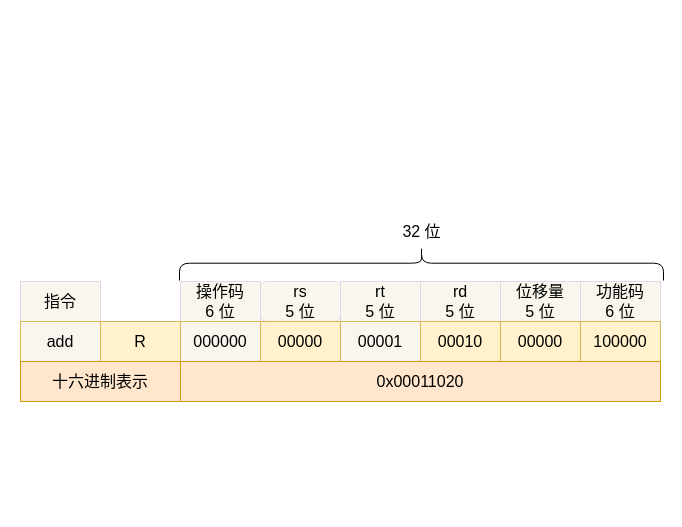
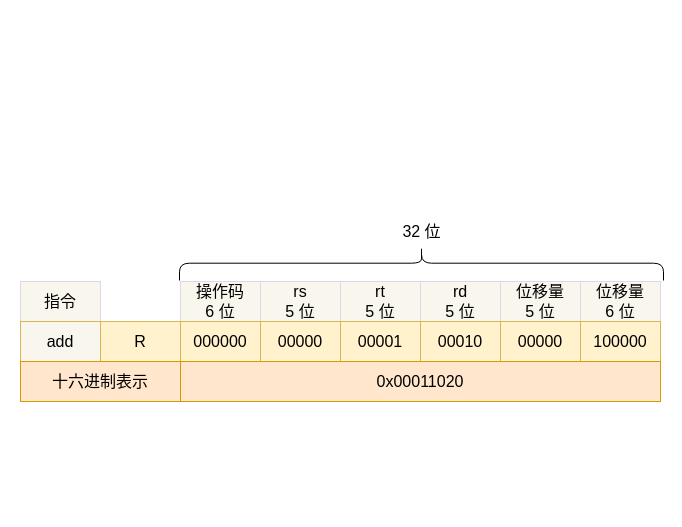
- <mxCell id="3" value="rs&lt;br&gt;5 位" style="whiteSpace=wrap;html=1;fontSize=16;fillColor=#f9f7ed;strokeColor=#E1D5E7;rounded=1;" vertex="1" parent="1"><mxGeometry x="260" y="281" width="80" height="40" as="geometry" /></mxCell>
+ <mxCell id="3" value="rs&lt;br&gt;5 位" style="rounded=0;whiteSpace=wrap;html=1;fontSize=16;fillColor=#f9f7ed;strokeColor=#E1D5E7;" vertex="1" parent="1"><mxGeometry x="260" y="281" width="80" height="40" as="geometry" /></mxCell>
- <mxCell id="7" value="功能码&lt;br&gt;6 位" style="rounded=0;whiteSpace=wrap;html=1;fontSize=16;fillColor=#f9f7ed;strokeColor=#E1D5E7;" vertex="1" parent="1"><mxGeometry x="580" y="281" width="80" height="40" as="geometry" /></mxCell>
+ <mxCell id="7" value="位移量&lt;br&gt;6 位" style="rounded=0;whiteSpace=wrap;html=1;fontSize=16;fillColor=#f9f7ed;strokeColor=#E1D5E7;" vertex="1" parent="1"><mxGeometry x="580" y="281" width="80" height="40" as="geometry" /></mxCell>
- <mxCell id="8" value="000000" style="rounded=0;whiteSpace=wrap;html=1;fontSize=16;fillColor=#f9f7ed;strokeColor=#d6b656;" vertex="1" parent="1"><mxGeometry x="180" y="321" width="80" height="40" as="geometry" /></mxCell>
+ <mxCell id="8" value="000000" style="rounded=0;whiteSpace=wrap;html=1;fontSize=16;fillColor=#fff2cc;strokeColor=#d6b656;" vertex="1" parent="1"><mxGeometry x="180" y="321" width="80" height="40" as="geometry" /></mxCell>
- <mxCell id="11" value="00001" style="rounded=0;whiteSpace=wrap;html=1;fontSize=16;fillColor=#f9f7ed;strokeColor=#d6b656;" vertex="1" parent="1"><mxGeometry x="340" y="321" width="80" height="40" as="geometry" /></mxCell>
+ <mxCell id="11" value="00001" style="rounded=0;whiteSpace=wrap;html=1;fontSize=16;fillColor=#fff2cc;strokeColor=#d6b656;" vertex="1" parent="1"><mxGeometry x="340" y="321" width="80" height="40" as="geometry" /></mxCell>
